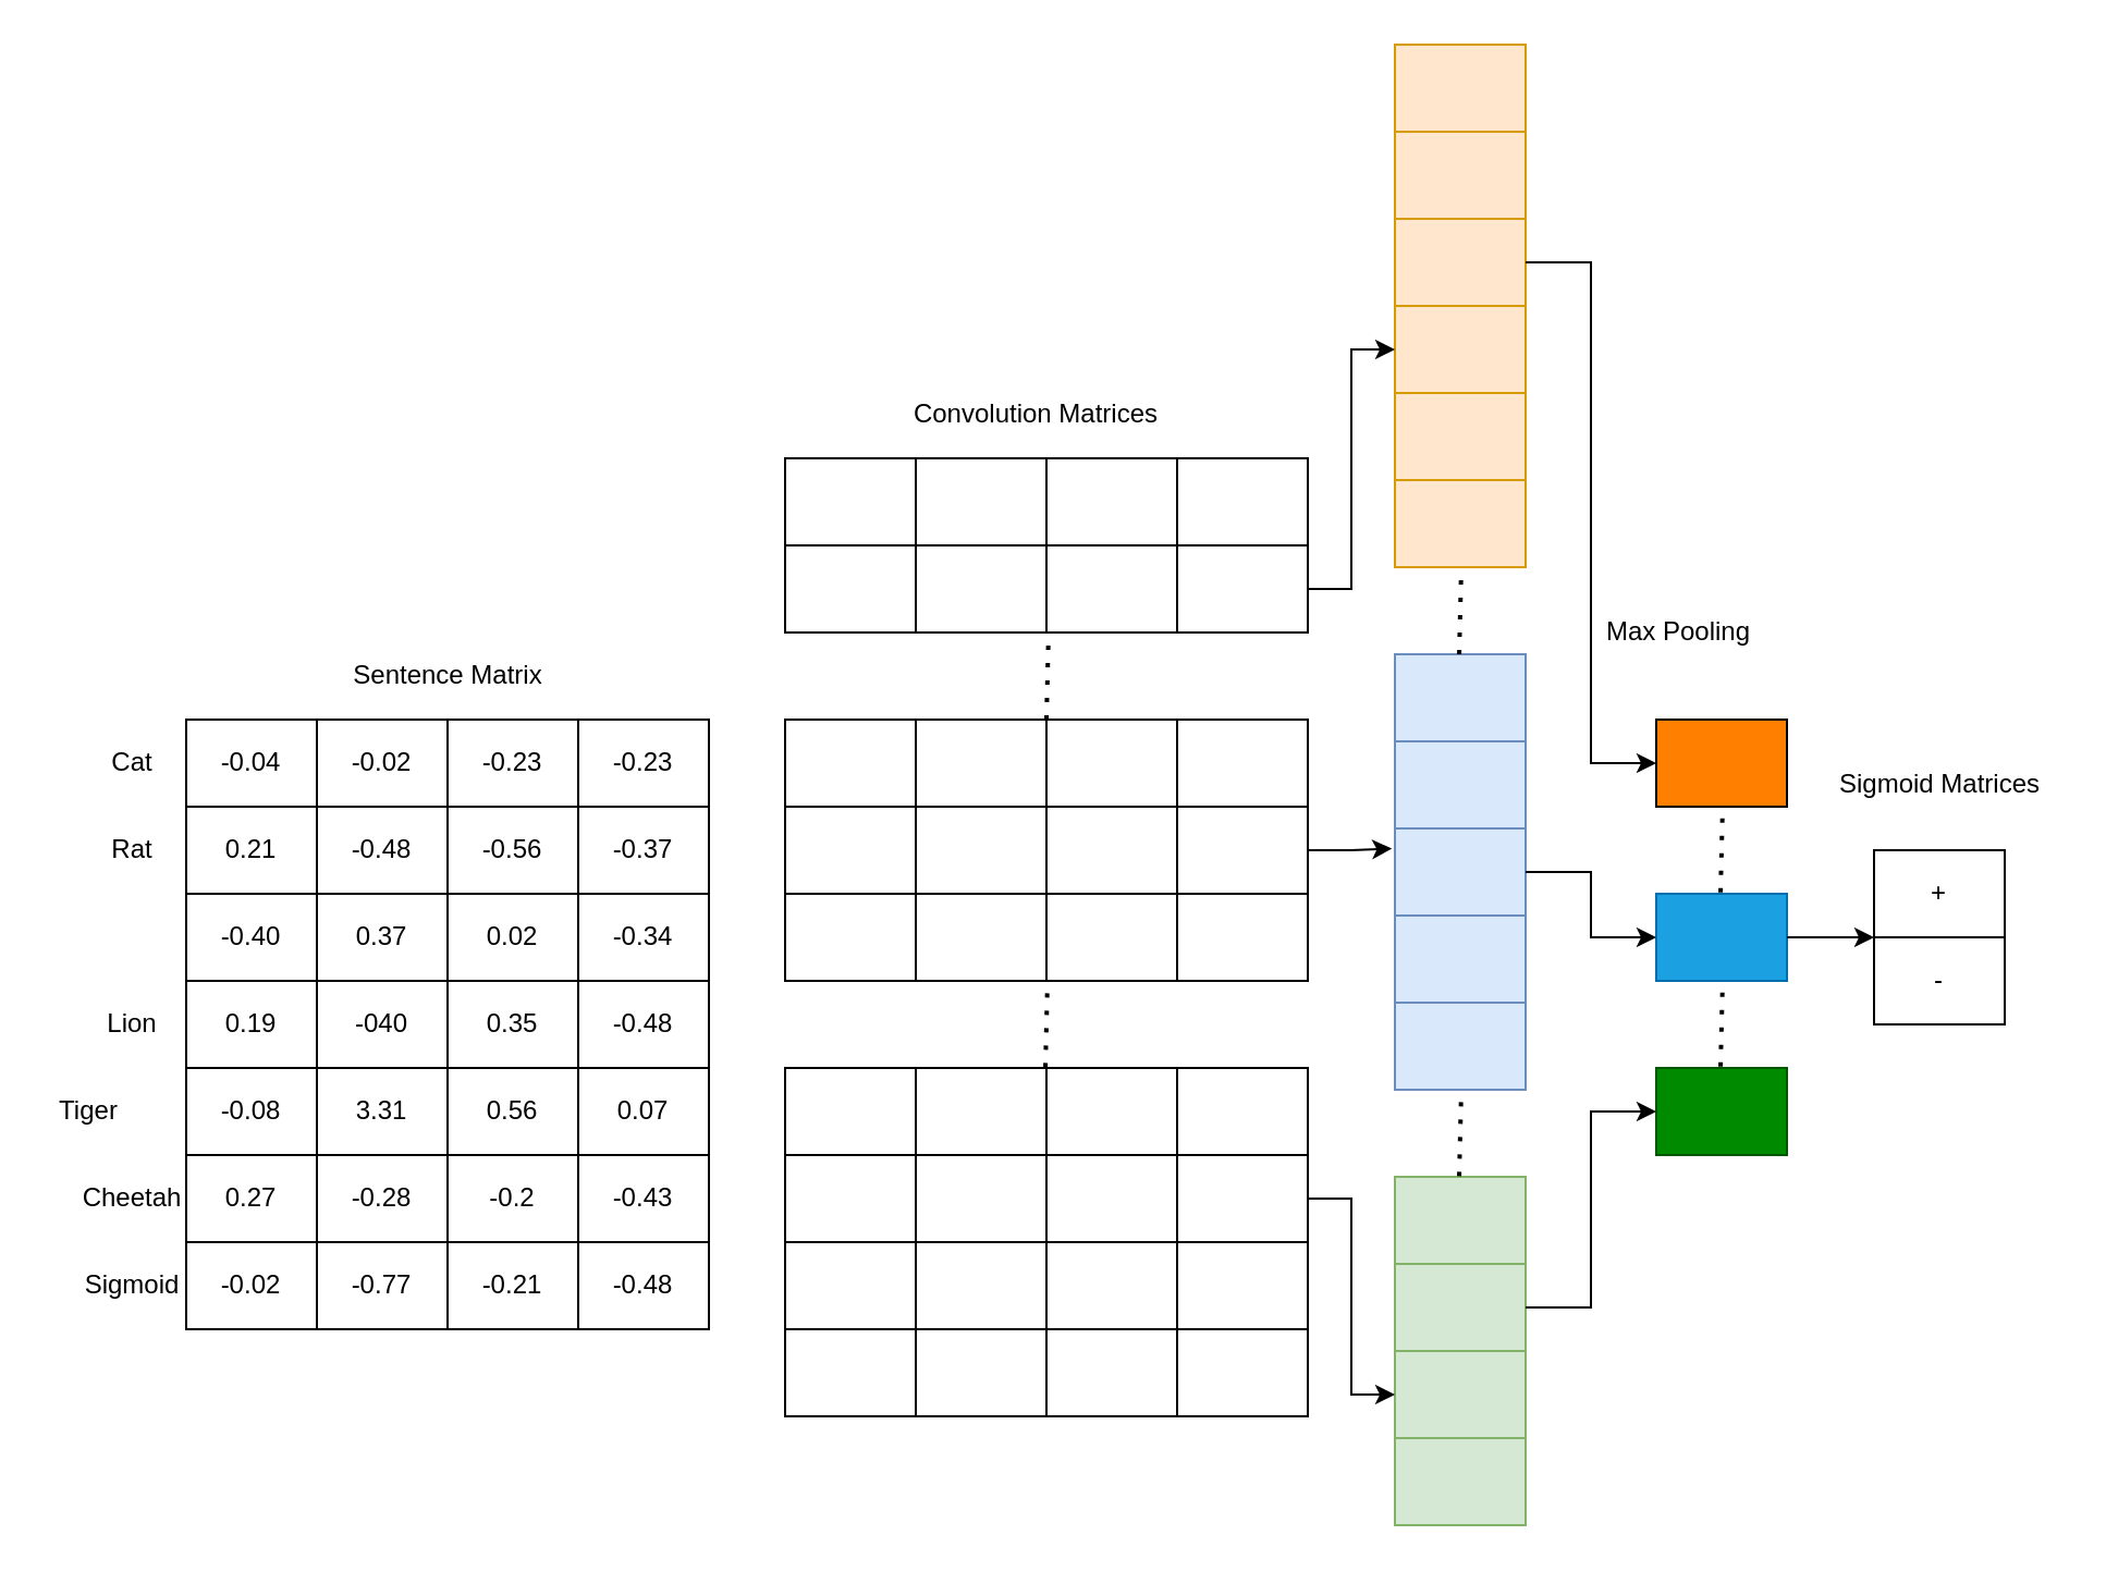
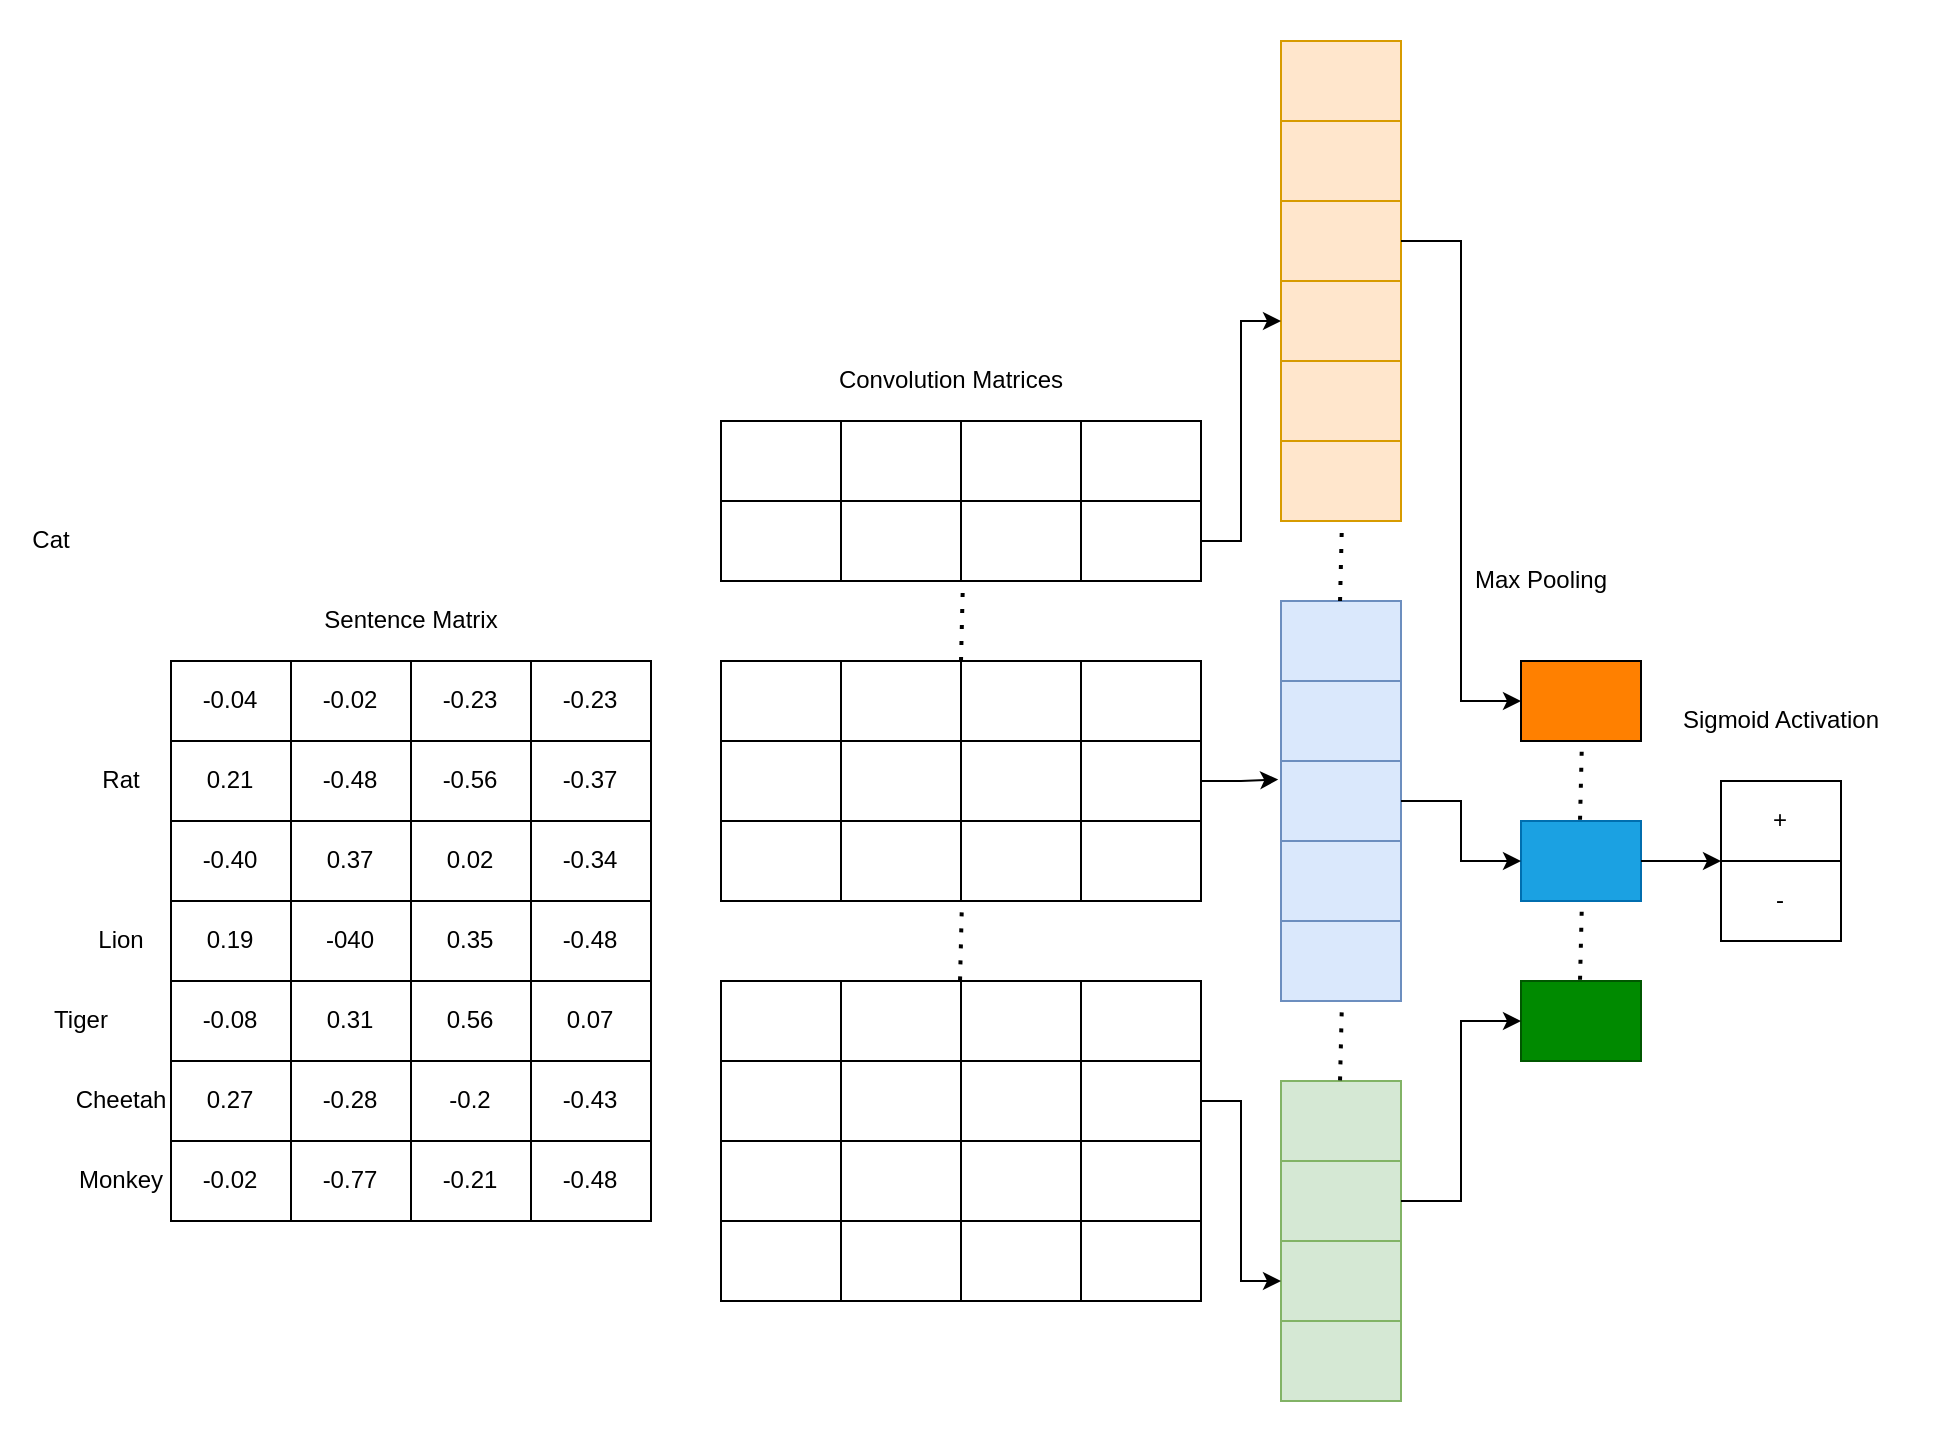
- <mxCell id="38" value="Cat" style="text;html=1;align=center;verticalAlign=middle;resizable=0;points=[];autosize=1;" vertex="1" parent="1"><mxGeometry x="45" y="340" width="30" height="20" as="geometry" /></mxCell>
+ <mxCell id="38" value="Cat" style="text;html=1;align=center;verticalAlign=middle;resizable=0;points=[];autosize=1;" vertex="1" parent="1"><mxGeometry x="10" y="260" width="30" height="20" as="geometry" /></mxCell>
- <mxCell id="154" value="Sigmoid Matrices" style="text;html=1;align=center;verticalAlign=middle;resizable=0;points=[];autosize=1;" vertex="1" parent="1"><mxGeometry x="835" y="350" width="110" height="20" as="geometry" /></mxCell>
+ <mxCell id="154" value="Sigmoid Activation" style="text;html=1;align=center;verticalAlign=middle;resizable=0;points=[];autosize=1;" vertex="1" parent="1"><mxGeometry x="835" y="350" width="110" height="20" as="geometry" /></mxCell>
- <mxCell id="25" value="3.31" style="shape=partialRectangle;html=1;whiteSpace=wrap;connectable=0;fillColor=none;top=0;left=0;bottom=0;right=0;overflow=hidden;" vertex="1" parent="23"><mxGeometry x="60" width="60" height="40" as="geometry" /></mxCell>
+ <mxCell id="25" value="0.31" style="shape=partialRectangle;html=1;whiteSpace=wrap;connectable=0;fillColor=none;top=0;left=0;bottom=0;right=0;overflow=hidden;" vertex="1" parent="23"><mxGeometry x="60" width="60" height="40" as="geometry" /></mxCell>
- <mxCell id="106" value="Sigmoid" style="text;html=1;align=center;verticalAlign=middle;resizable=0;points=[];autosize=1;" vertex="1" parent="1"><mxGeometry x="30" y="580" width="60" height="20" as="geometry" /></mxCell>
+ <mxCell id="106" value="Monkey" style="text;html=1;align=center;verticalAlign=middle;resizable=0;points=[];autosize=1;" vertex="1" parent="1"><mxGeometry x="30" y="580" width="60" height="20" as="geometry" /></mxCell>
